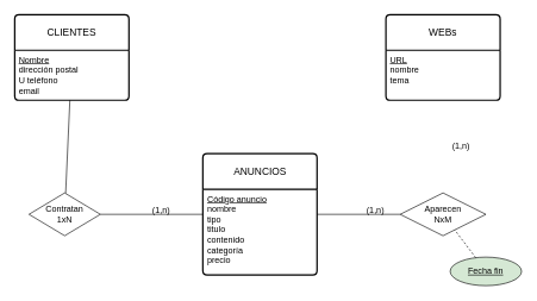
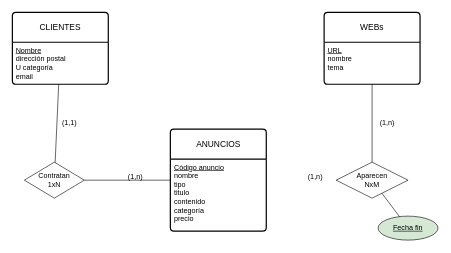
- <mxCell id="3" value="&lt;u&gt;Nombre&lt;/u&gt;&lt;br&gt;dirección postal&lt;br&gt;U teléfono&lt;br&gt;email" style="align=left;strokeColor=none;fillColor=none;spacingLeft=4;fontSize=12;verticalAlign=top;resizable=0;rotatable=0;part=1;html=1;" vertex="1" parent="2"><mxGeometry y="50" width="160" height="70" as="geometry" /></mxCell>
+ <mxCell id="3" value="&lt;u&gt;Nombre&lt;/u&gt;&lt;br&gt;dirección postal&lt;br&gt;U categoría&lt;br&gt;email" style="align=left;strokeColor=none;fillColor=none;spacingLeft=4;fontSize=12;verticalAlign=top;resizable=0;rotatable=0;part=1;html=1;" vertex="1" parent="2"><mxGeometry y="50" width="160" height="70" as="geometry" /></mxCell>
+ <mxCell id="14" value="(1,1)" style="text;html=1;align=center;verticalAlign=middle;resizable=0;points=[];autosize=1;strokeColor=none;fillColor=none;" vertex="1" parent="1"><mxGeometry x="90" y="190" width="50" height="30" as="geometry" /></mxCell>
+ <mxCell id="9" value="" style="endArrow=none;html=1;rounded=0;" edge="1" parent="1" source="13" target="6"><mxGeometry relative="1" as="geometry"><mxPoint x="280" y="300" as="sourcePoint" /><mxPoint x="440" y="300" as="targetPoint" /></mxGeometry></mxCell>
- <mxCell id="12" value="" style="endArrow=none;html=1;rounded=0;" edge="1" parent="1" source="4" target="13"><mxGeometry relative="1" as="geometry"><mxPoint x="444" y="300" as="sourcePoint" /><mxPoint x="610" y="300" as="targetPoint" /></mxGeometry></mxCell>
- <mxCell id="19" value="" style="endArrow=none;html=1;rounded=0;dashed=1;" edge="1" parent="1" source="18" target="13"><mxGeometry relative="1" as="geometry"><mxPoint x="650" y="330" as="sourcePoint" /><mxPoint x="605" y="377" as="targetPoint" /></mxGeometry></mxCell>
+ <mxCell id="19" value="" style="endArrow=none;html=1;rounded=0;" edge="1" parent="1" source="18" target="13"><mxGeometry relative="1" as="geometry"><mxPoint x="650" y="330" as="sourcePoint" /><mxPoint x="605" y="377" as="targetPoint" /></mxGeometry></mxCell>
